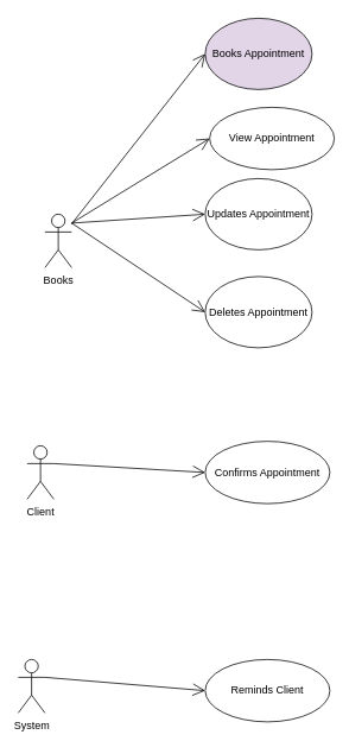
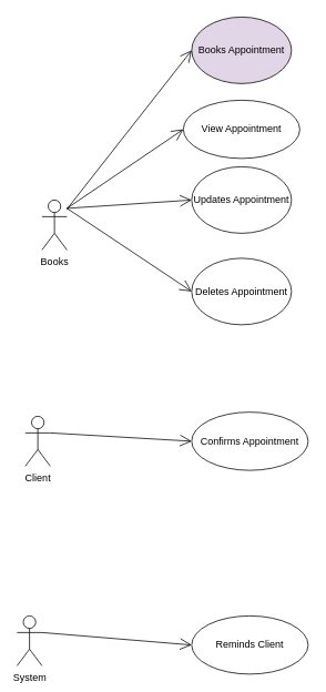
- <mxCell id="10" value="View Appointment" style="ellipse;whiteSpace=wrap;html=1;" parent="1" vertex="1"><mxGeometry x="235" y="120" width="140" height="70" as="geometry" /></mxCell>
+ <mxCell id="10" value="View Appointment" style="ellipse;whiteSpace=wrap;html=1;" parent="1" vertex="1"><mxGeometry x="220" y="120" width="140" height="70" as="geometry" /></mxCell>
